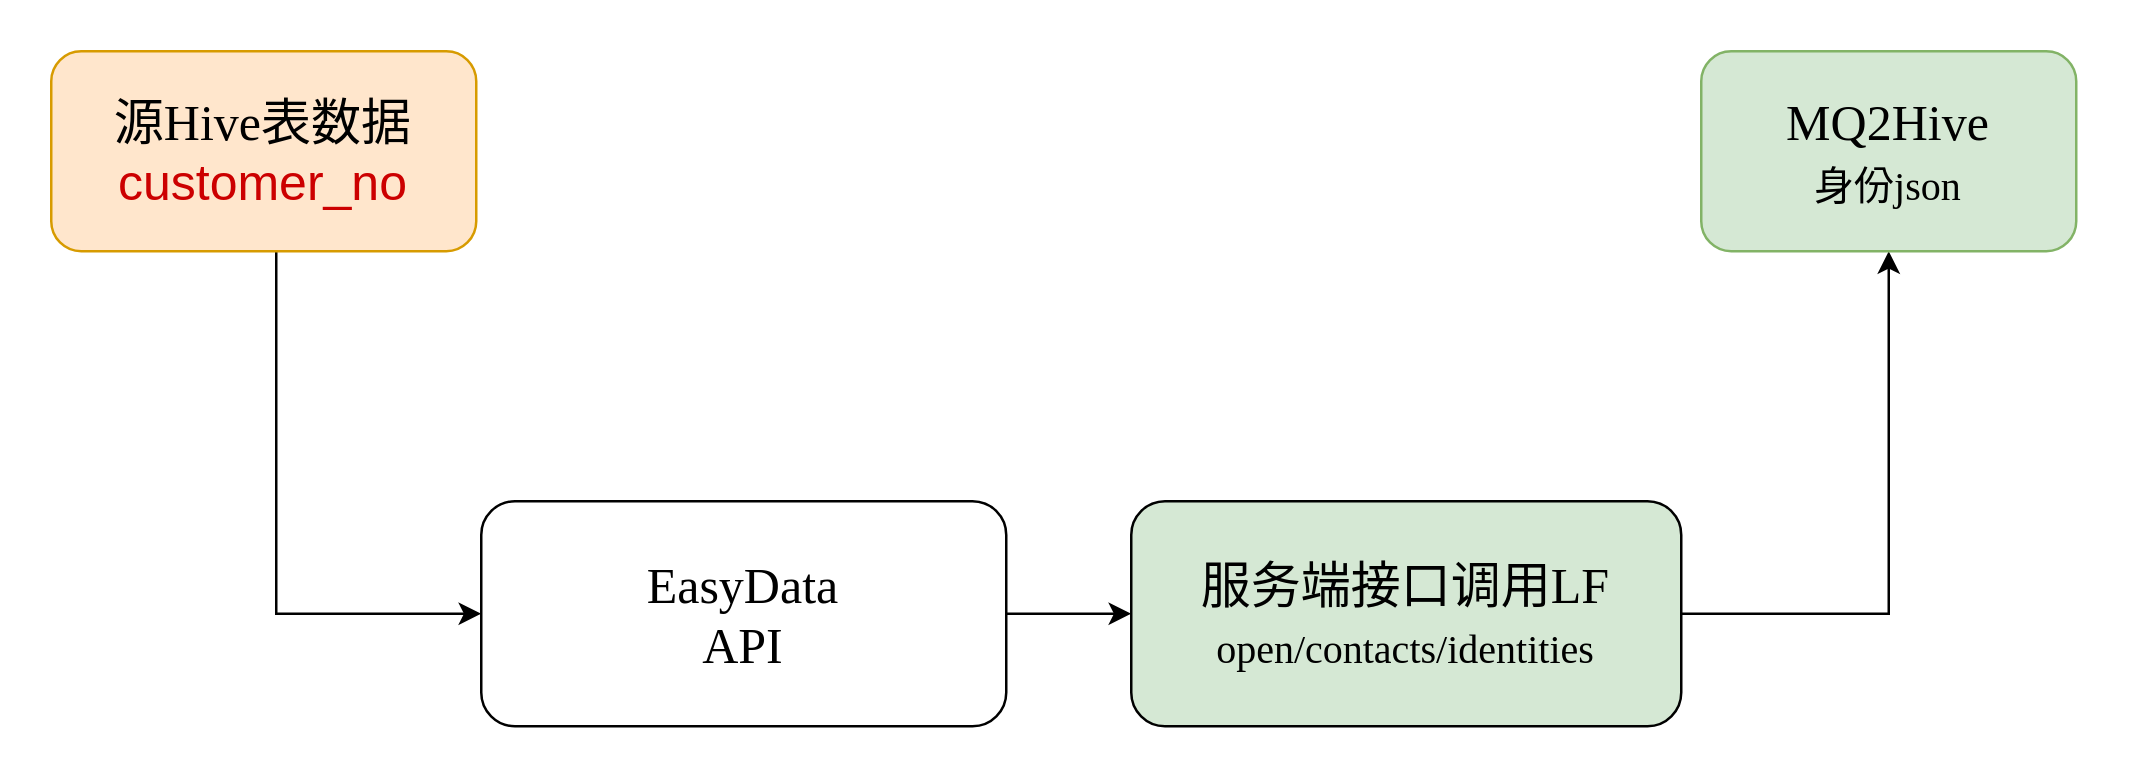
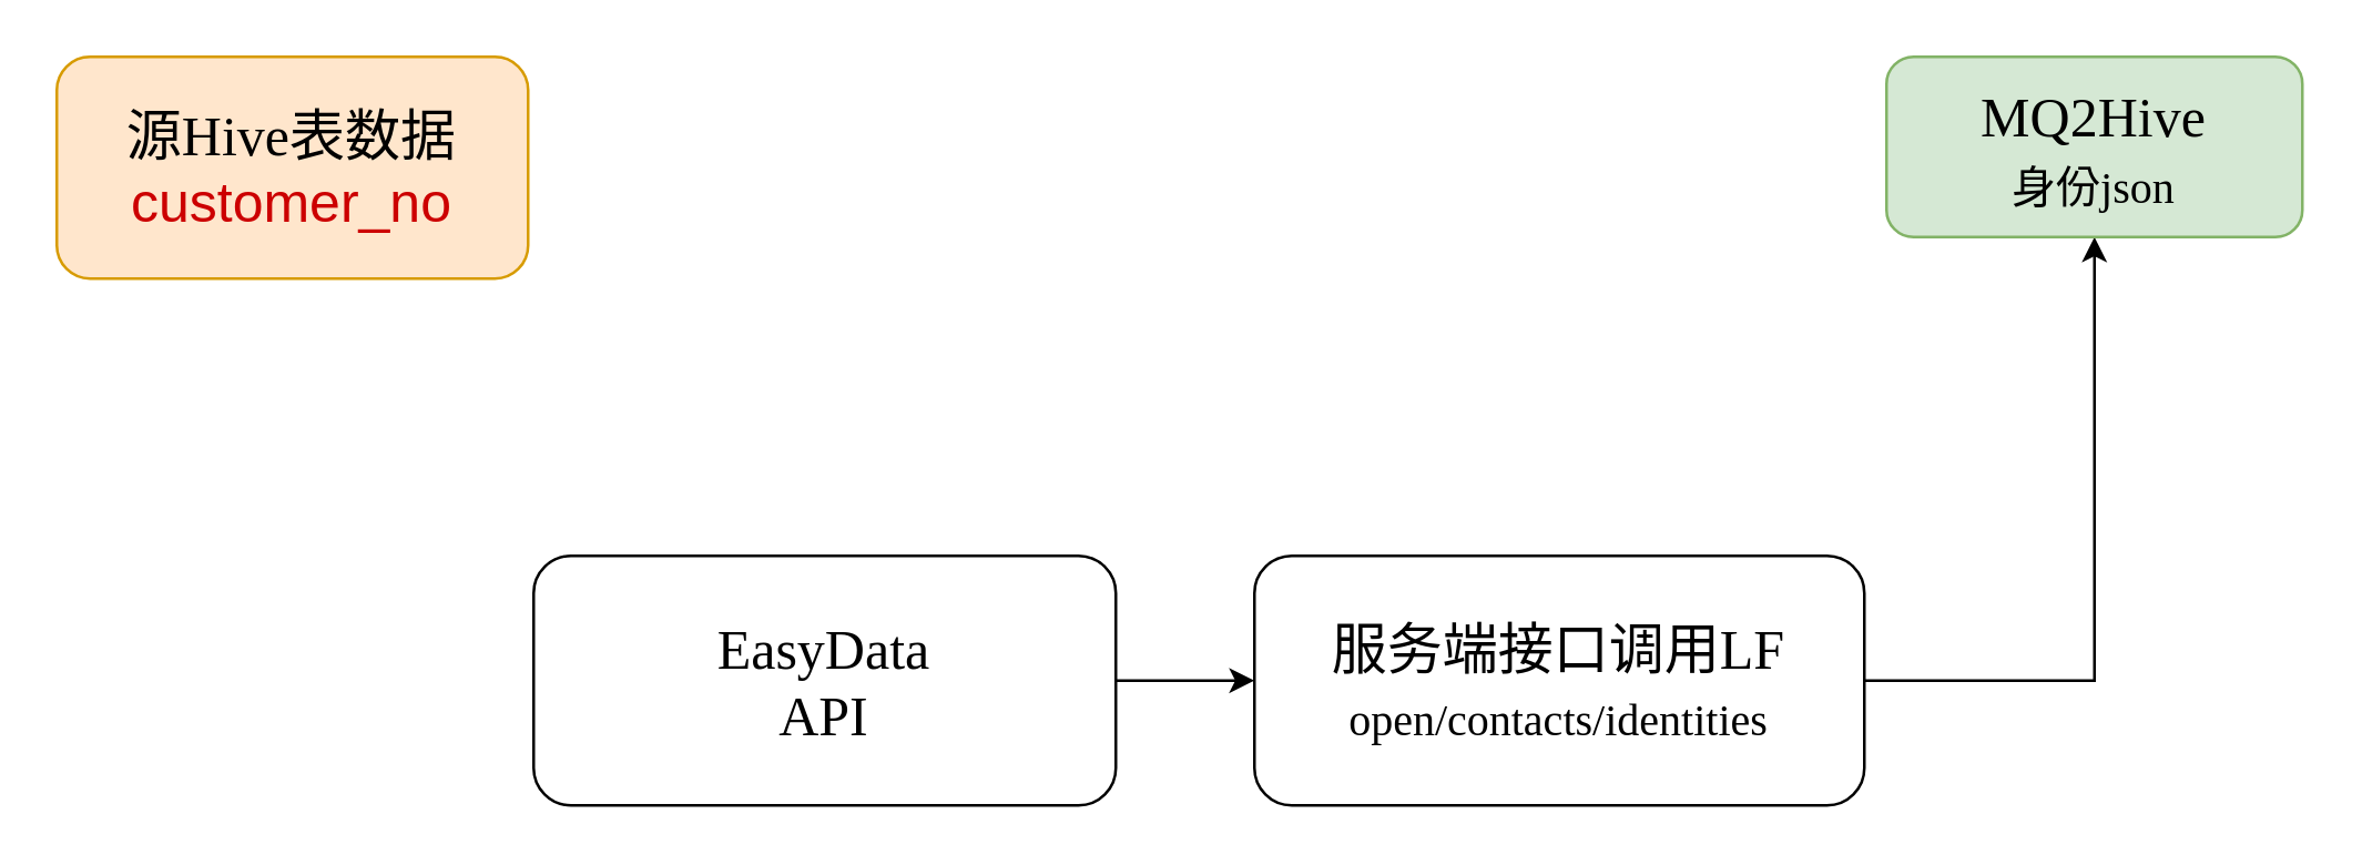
- <mxCell id="8" value="MQ2Hive&lt;div&gt;&lt;font style=&quot;font-size: 16px;&quot;&gt;身份json&lt;/font&gt;&lt;/div&gt;" style="rounded=1;whiteSpace=wrap;html=1;fillColor=#d5e8d4;strokeColor=#82b366;fontFamily=Verdana;fontSize=20;" vertex="1" parent="1"><mxGeometry x="680" y="20" width="150" height="80" as="geometry" /></mxCell>
+ <mxCell id="8" value="MQ2Hive&lt;div&gt;&lt;font style=&quot;font-size: 16px;&quot;&gt;身份json&lt;/font&gt;&lt;/div&gt;" style="rounded=1;whiteSpace=wrap;html=1;fillColor=#d5e8d4;strokeColor=#82b366;fontFamily=Verdana;fontSize=20;" vertex="1" parent="1"><mxGeometry x="680" y="20" width="150" height="65" as="geometry" /></mxCell>
- <mxCell id="2" style="edgeStyle=orthogonalEdgeStyle;rounded=0;orthogonalLoop=1;jettySize=auto;html=1;entryX=0;entryY=0.5;entryDx=0;entryDy=0;" edge="1" parent="1" source="3" target="5"><mxGeometry relative="1" as="geometry"><Array as="points"><mxPoint x="110" y="245" /></Array></mxGeometry></mxCell>
- <mxCell id="7" value="服务端接口调用LF&lt;div style=&quot;&quot;&gt;&lt;font style=&quot;font-size: 16px;&quot;&gt;open/contacts/identities&lt;/font&gt;&lt;br style=&quot;font-size: 20px;&quot;&gt;&lt;/div&gt;" style="rounded=1;whiteSpace=wrap;html=1;fontSize=20;fontFamily=Verdana;fillColor=#d5e8d4;" vertex="1" parent="1"><mxGeometry x="452" y="200" width="220" height="90" as="geometry" /></mxCell>
+ <mxCell id="7" value="服务端接口调用LF&lt;div style=&quot;&quot;&gt;&lt;font style=&quot;font-size: 16px;&quot;&gt;open/contacts/identities&lt;/font&gt;&lt;br style=&quot;font-size: 20px;&quot;&gt;&lt;/div&gt;" style="rounded=1;whiteSpace=wrap;html=1;fontSize=20;fontFamily=Verdana;" vertex="1" parent="1"><mxGeometry x="452" y="200" width="220" height="90" as="geometry" /></mxCell>
